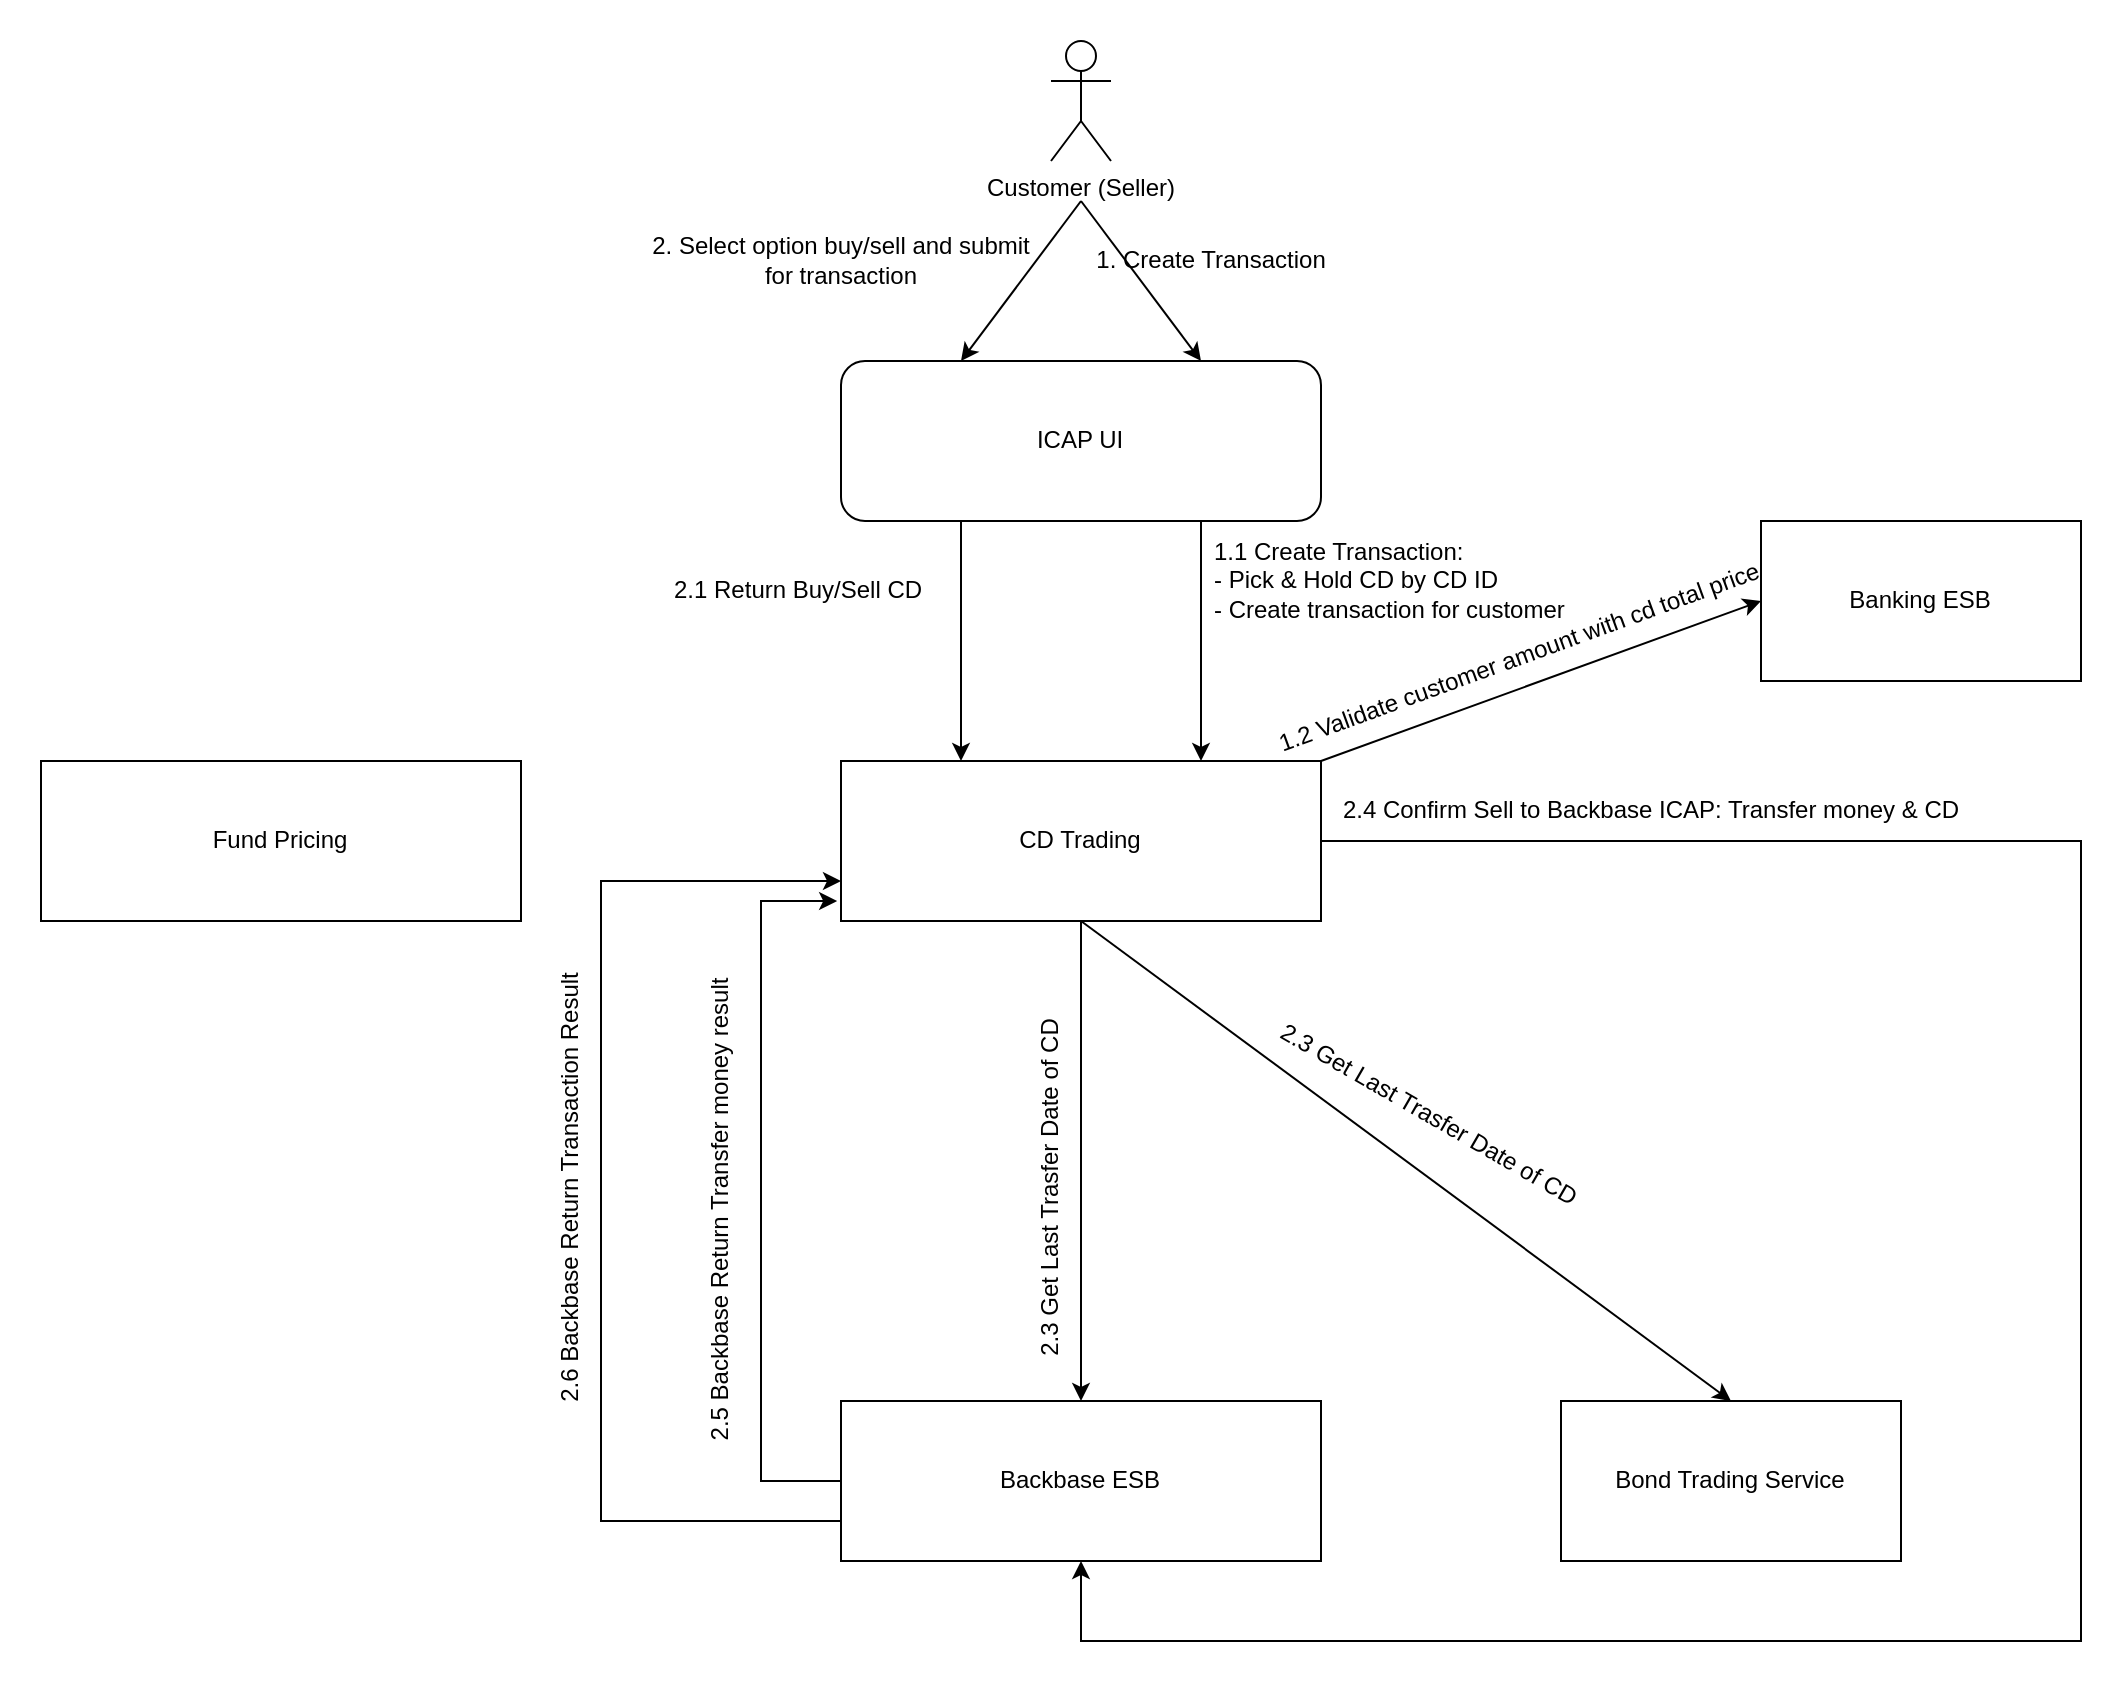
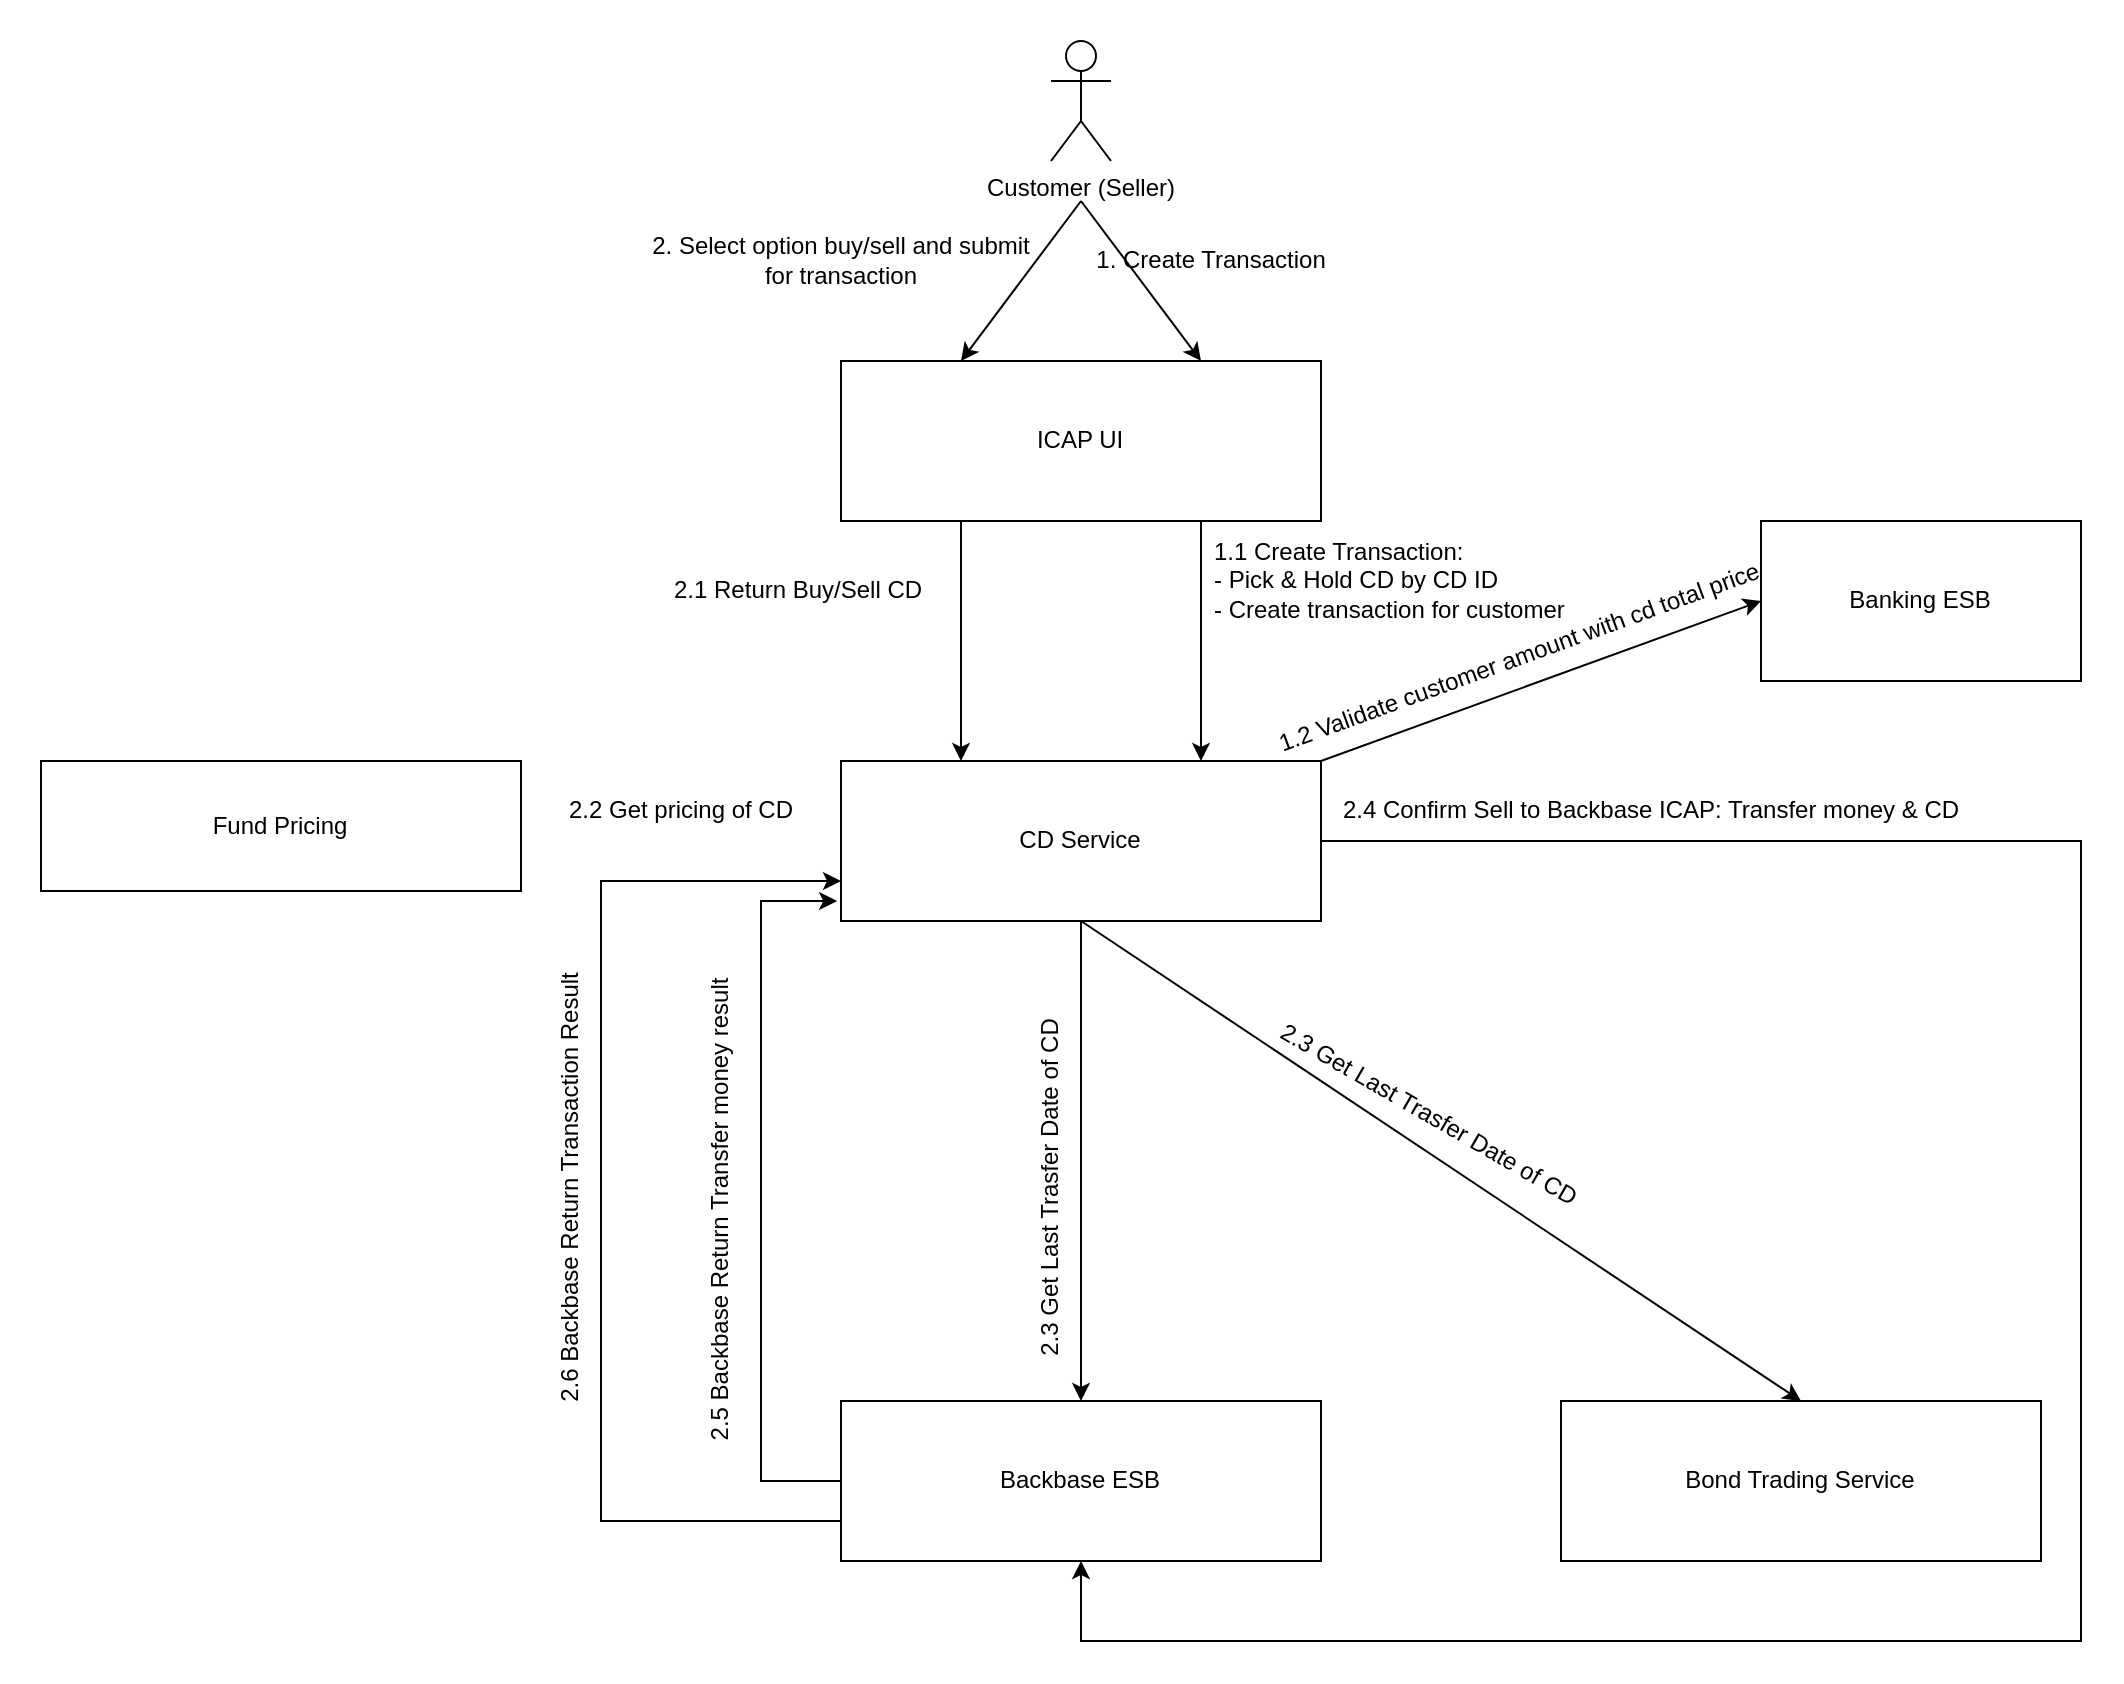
- <mxCell id="3" value="ICAP UI" style="whiteSpace=wrap;html=1;rounded=1;" parent="1" vertex="1"><mxGeometry x="420" y="180" width="240" height="80" as="geometry" /></mxCell>
+ <mxCell id="3" value="ICAP UI" style="rounded=0;whiteSpace=wrap;html=1;" parent="1" vertex="1"><mxGeometry x="420" y="180" width="240" height="80" as="geometry" /></mxCell>
+ <mxCell id="14" value="2.2 Get pricing of CD" style="text;html=1;align=center;verticalAlign=middle;resizable=0;points=[];autosize=1;strokeColor=none;fillColor=none;" parent="1" vertex="1"><mxGeometry x="270" y="390" width="140" height="30" as="geometry" /></mxCell>
- <mxCell id="13" value="Fund Pricing" style="rounded=0;whiteSpace=wrap;html=1;" parent="1" vertex="1"><mxGeometry x="20" y="380" width="240" height="80" as="geometry" /></mxCell>
+ <mxCell id="13" value="Fund Pricing" style="rounded=0;whiteSpace=wrap;html=1;" parent="1" vertex="1"><mxGeometry x="20" y="380" width="240" height="65" as="geometry" /></mxCell>
- <mxCell id="6" value="CD Trading&lt;br&gt;" style="rounded=0;whiteSpace=wrap;html=1;" parent="1" vertex="1"><mxGeometry x="420" y="380" width="240" height="80" as="geometry" /></mxCell>
+ <mxCell id="6" value="CD Service&lt;br&gt;" style="rounded=0;whiteSpace=wrap;html=1;" parent="1" vertex="1"><mxGeometry x="420" y="380" width="240" height="80" as="geometry" /></mxCell>
- <mxCell id="15" value="Bond Trading Service" style="rounded=0;whiteSpace=wrap;html=1;" parent="1" vertex="1"><mxGeometry x="780" y="700" width="170" height="80" as="geometry" /></mxCell>
+ <mxCell id="15" value="Bond Trading Service" style="rounded=0;whiteSpace=wrap;html=1;" parent="1" vertex="1"><mxGeometry x="780" y="700" width="240" height="80" as="geometry" /></mxCell>
